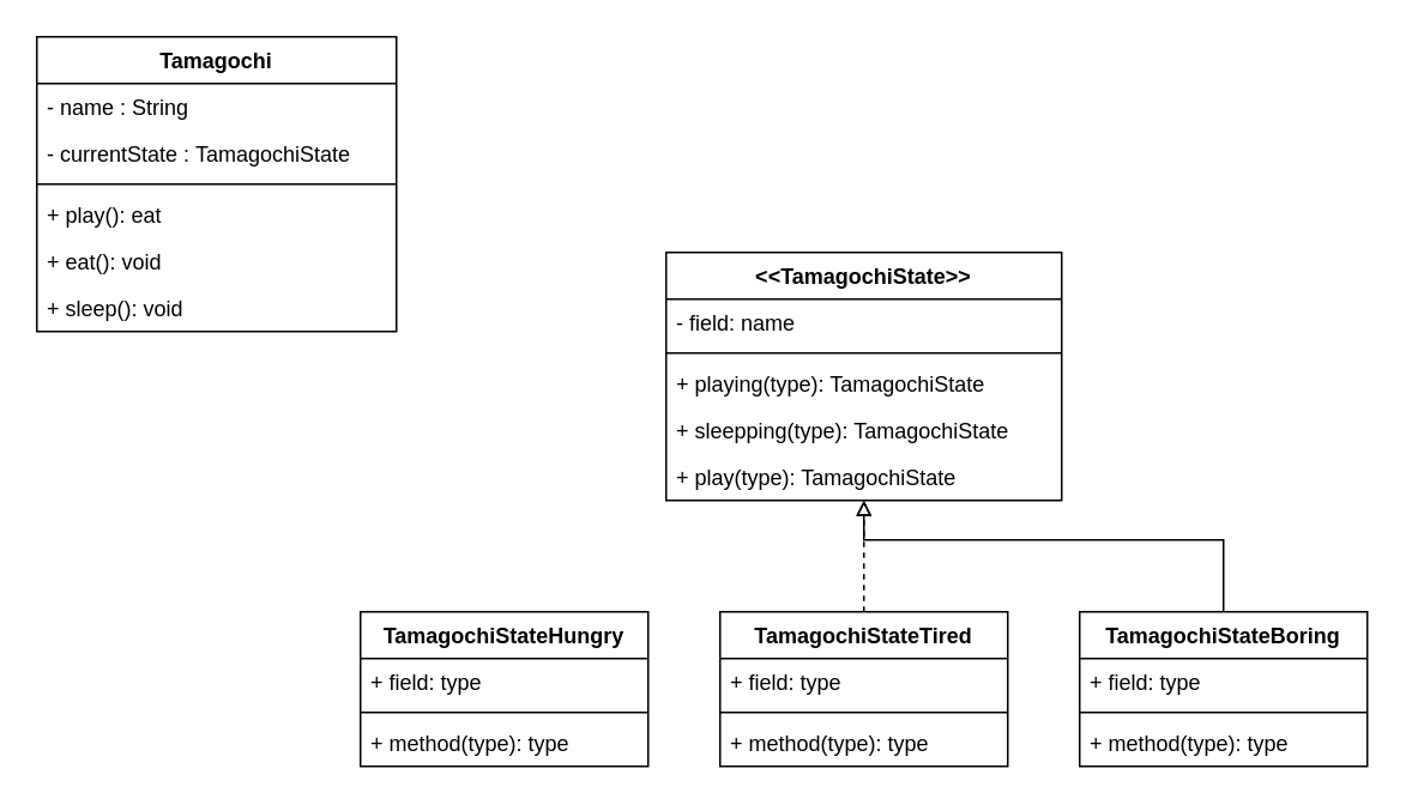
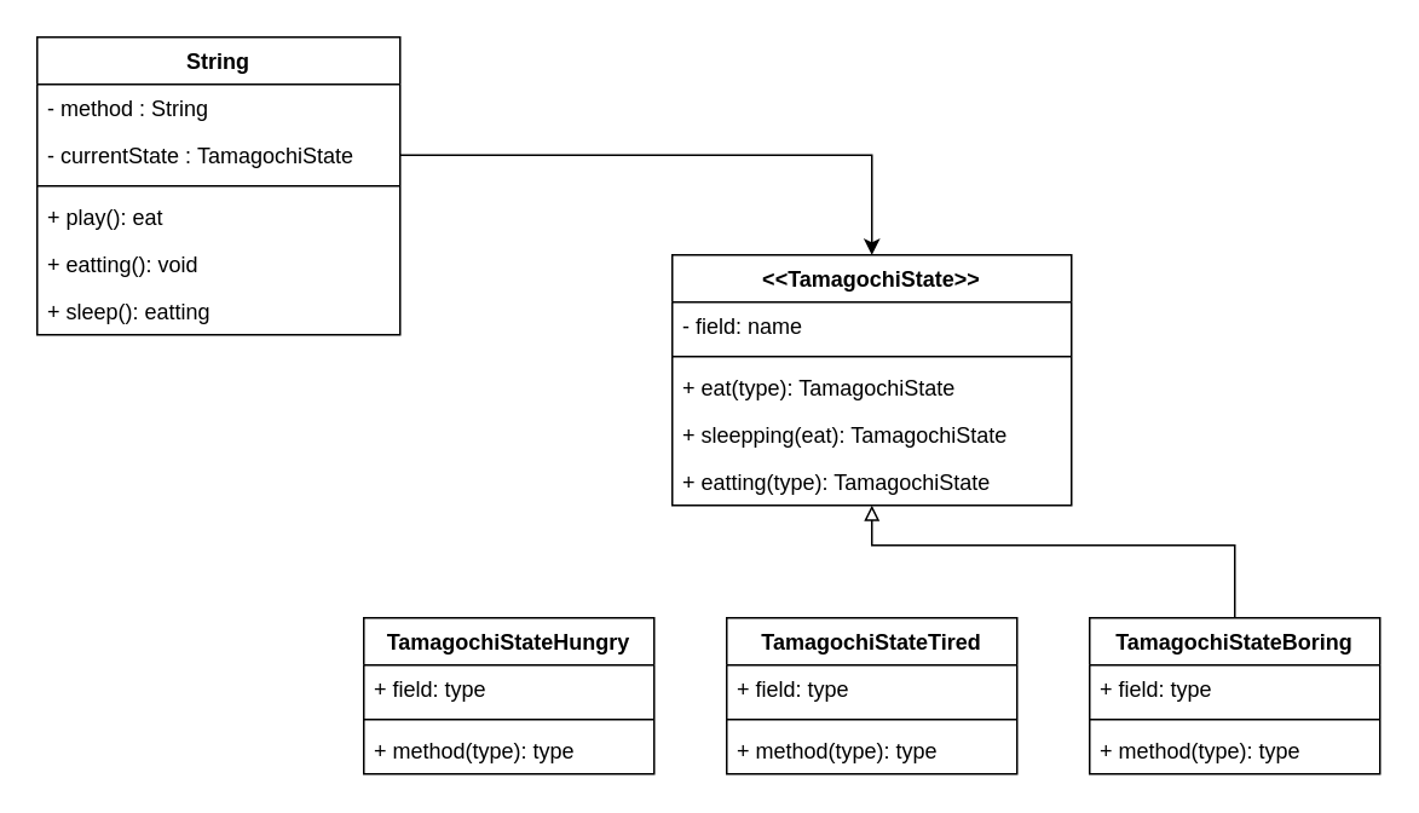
- <mxCell id="2" value="Tamagochi" style="swimlane;fontStyle=1;align=center;verticalAlign=top;childLayout=stackLayout;horizontal=1;startSize=26;horizontalStack=0;resizeParent=1;resizeParentMax=0;resizeLast=0;collapsible=1;marginBottom=0;whiteSpace=wrap;html=1;" vertex="1" parent="1"><mxGeometry x="20" y="20" width="200" height="164" as="geometry" /></mxCell>
+ <mxCell id="2" value="String" style="swimlane;fontStyle=1;align=center;verticalAlign=top;childLayout=stackLayout;horizontal=1;startSize=26;horizontalStack=0;resizeParent=1;resizeParentMax=0;resizeLast=0;collapsible=1;marginBottom=0;whiteSpace=wrap;html=1;" vertex="1" parent="1"><mxGeometry x="20" y="20" width="200" height="164" as="geometry" /></mxCell>
- <mxCell id="3" value="- name : String" style="text;strokeColor=none;fillColor=none;align=left;verticalAlign=top;spacingLeft=4;spacingRight=4;overflow=hidden;rotatable=0;points=[[0,0.5],[1,0.5]];portConstraint=eastwest;whiteSpace=wrap;html=1;" vertex="1" parent="2"><mxGeometry y="26" width="200" height="26" as="geometry" /></mxCell>
+ <mxCell id="3" value="- method : String" style="text;strokeColor=none;fillColor=none;align=left;verticalAlign=top;spacingLeft=4;spacingRight=4;overflow=hidden;rotatable=0;points=[[0,0.5],[1,0.5]];portConstraint=eastwest;whiteSpace=wrap;html=1;" vertex="1" parent="2"><mxGeometry y="26" width="200" height="26" as="geometry" /></mxCell>
+ <mxCell id="15" style="edgeStyle=orthogonalEdgeStyle;rounded=0;orthogonalLoop=1;jettySize=auto;html=1;entryX=0.5;entryY=0;entryDx=0;entryDy=0;" edge="1" parent="1" source="4" target="9"><mxGeometry relative="1" as="geometry" /></mxCell>
- <mxCell id="7" value="+ eat(): void" style="text;strokeColor=none;fillColor=none;align=left;verticalAlign=top;spacingLeft=4;spacingRight=4;overflow=hidden;rotatable=0;points=[[0,0.5],[1,0.5]];portConstraint=eastwest;whiteSpace=wrap;html=1;" vertex="1" parent="2"><mxGeometry y="112" width="200" height="26" as="geometry" /></mxCell>
+ <mxCell id="7" value="+ eatting(): void" style="text;strokeColor=none;fillColor=none;align=left;verticalAlign=top;spacingLeft=4;spacingRight=4;overflow=hidden;rotatable=0;points=[[0,0.5],[1,0.5]];portConstraint=eastwest;whiteSpace=wrap;html=1;" vertex="1" parent="2"><mxGeometry y="112" width="200" height="26" as="geometry" /></mxCell>
- <mxCell id="8" value="+ sleep(): void" style="text;strokeColor=none;fillColor=none;align=left;verticalAlign=top;spacingLeft=4;spacingRight=4;overflow=hidden;rotatable=0;points=[[0,0.5],[1,0.5]];portConstraint=eastwest;whiteSpace=wrap;html=1;" vertex="1" parent="2"><mxGeometry y="138" width="200" height="26" as="geometry" /></mxCell>
+ <mxCell id="8" value="+ sleep(): eatting" style="text;strokeColor=none;fillColor=none;align=left;verticalAlign=top;spacingLeft=4;spacingRight=4;overflow=hidden;rotatable=0;points=[[0,0.5],[1,0.5]];portConstraint=eastwest;whiteSpace=wrap;html=1;" vertex="1" parent="2"><mxGeometry y="138" width="200" height="26" as="geometry" /></mxCell>
- <mxCell id="12" value="+ playing(type): TamagochiState" style="text;strokeColor=none;fillColor=none;align=left;verticalAlign=top;spacingLeft=4;spacingRight=4;overflow=hidden;rotatable=0;points=[[0,0.5],[1,0.5]];portConstraint=eastwest;whiteSpace=wrap;html=1;" vertex="1" parent="9"><mxGeometry y="60" width="220" height="26" as="geometry" /></mxCell>
+ <mxCell id="12" value="+ eat(type): TamagochiState" style="text;strokeColor=none;fillColor=none;align=left;verticalAlign=top;spacingLeft=4;spacingRight=4;overflow=hidden;rotatable=0;points=[[0,0.5],[1,0.5]];portConstraint=eastwest;whiteSpace=wrap;html=1;" vertex="1" parent="9"><mxGeometry y="60" width="220" height="26" as="geometry" /></mxCell>
- <mxCell id="13" value="+ sleepping(type): TamagochiState" style="text;strokeColor=none;fillColor=none;align=left;verticalAlign=top;spacingLeft=4;spacingRight=4;overflow=hidden;rotatable=0;points=[[0,0.5],[1,0.5]];portConstraint=eastwest;whiteSpace=wrap;html=1;" vertex="1" parent="9"><mxGeometry y="86" width="220" height="26" as="geometry" /></mxCell>
+ <mxCell id="13" value="+ sleepping(eat): TamagochiState" style="text;strokeColor=none;fillColor=none;align=left;verticalAlign=top;spacingLeft=4;spacingRight=4;overflow=hidden;rotatable=0;points=[[0,0.5],[1,0.5]];portConstraint=eastwest;whiteSpace=wrap;html=1;" vertex="1" parent="9"><mxGeometry y="86" width="220" height="26" as="geometry" /></mxCell>
- <mxCell id="14" value="+ play(type): TamagochiState" style="text;strokeColor=none;fillColor=none;align=left;verticalAlign=top;spacingLeft=4;spacingRight=4;overflow=hidden;rotatable=0;points=[[0,0.5],[1,0.5]];portConstraint=eastwest;whiteSpace=wrap;html=1;" vertex="1" parent="9"><mxGeometry y="112" width="220" height="26" as="geometry" /></mxCell>
+ <mxCell id="14" value="+ eatting(type): TamagochiState" style="text;strokeColor=none;fillColor=none;align=left;verticalAlign=top;spacingLeft=4;spacingRight=4;overflow=hidden;rotatable=0;points=[[0,0.5],[1,0.5]];portConstraint=eastwest;whiteSpace=wrap;html=1;" vertex="1" parent="9"><mxGeometry y="112" width="220" height="26" as="geometry" /></mxCell>
- <mxCell id="20" style="edgeStyle=orthogonalEdgeStyle;rounded=0;orthogonalLoop=1;jettySize=auto;html=1;dashed=1;endArrow=block;endFill=0;" edge="1" parent="1" source="21" target="9"><mxGeometry relative="1" as="geometry" /></mxCell>
